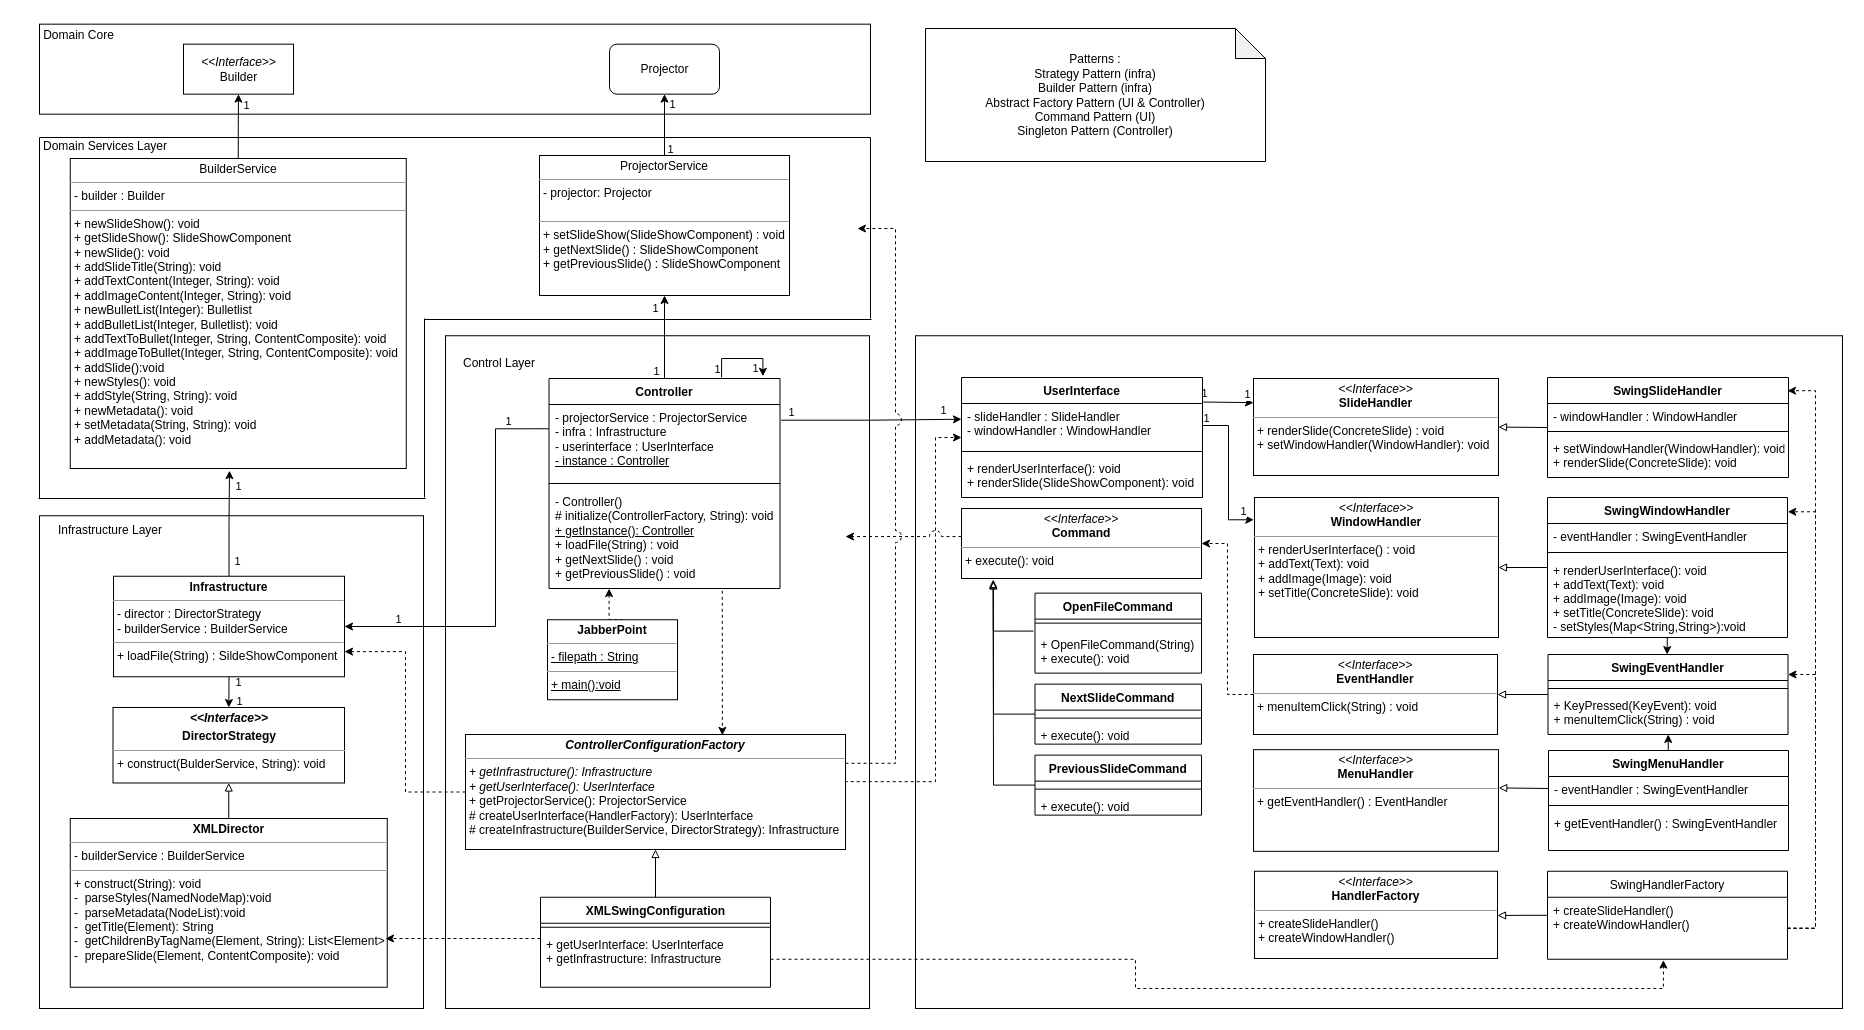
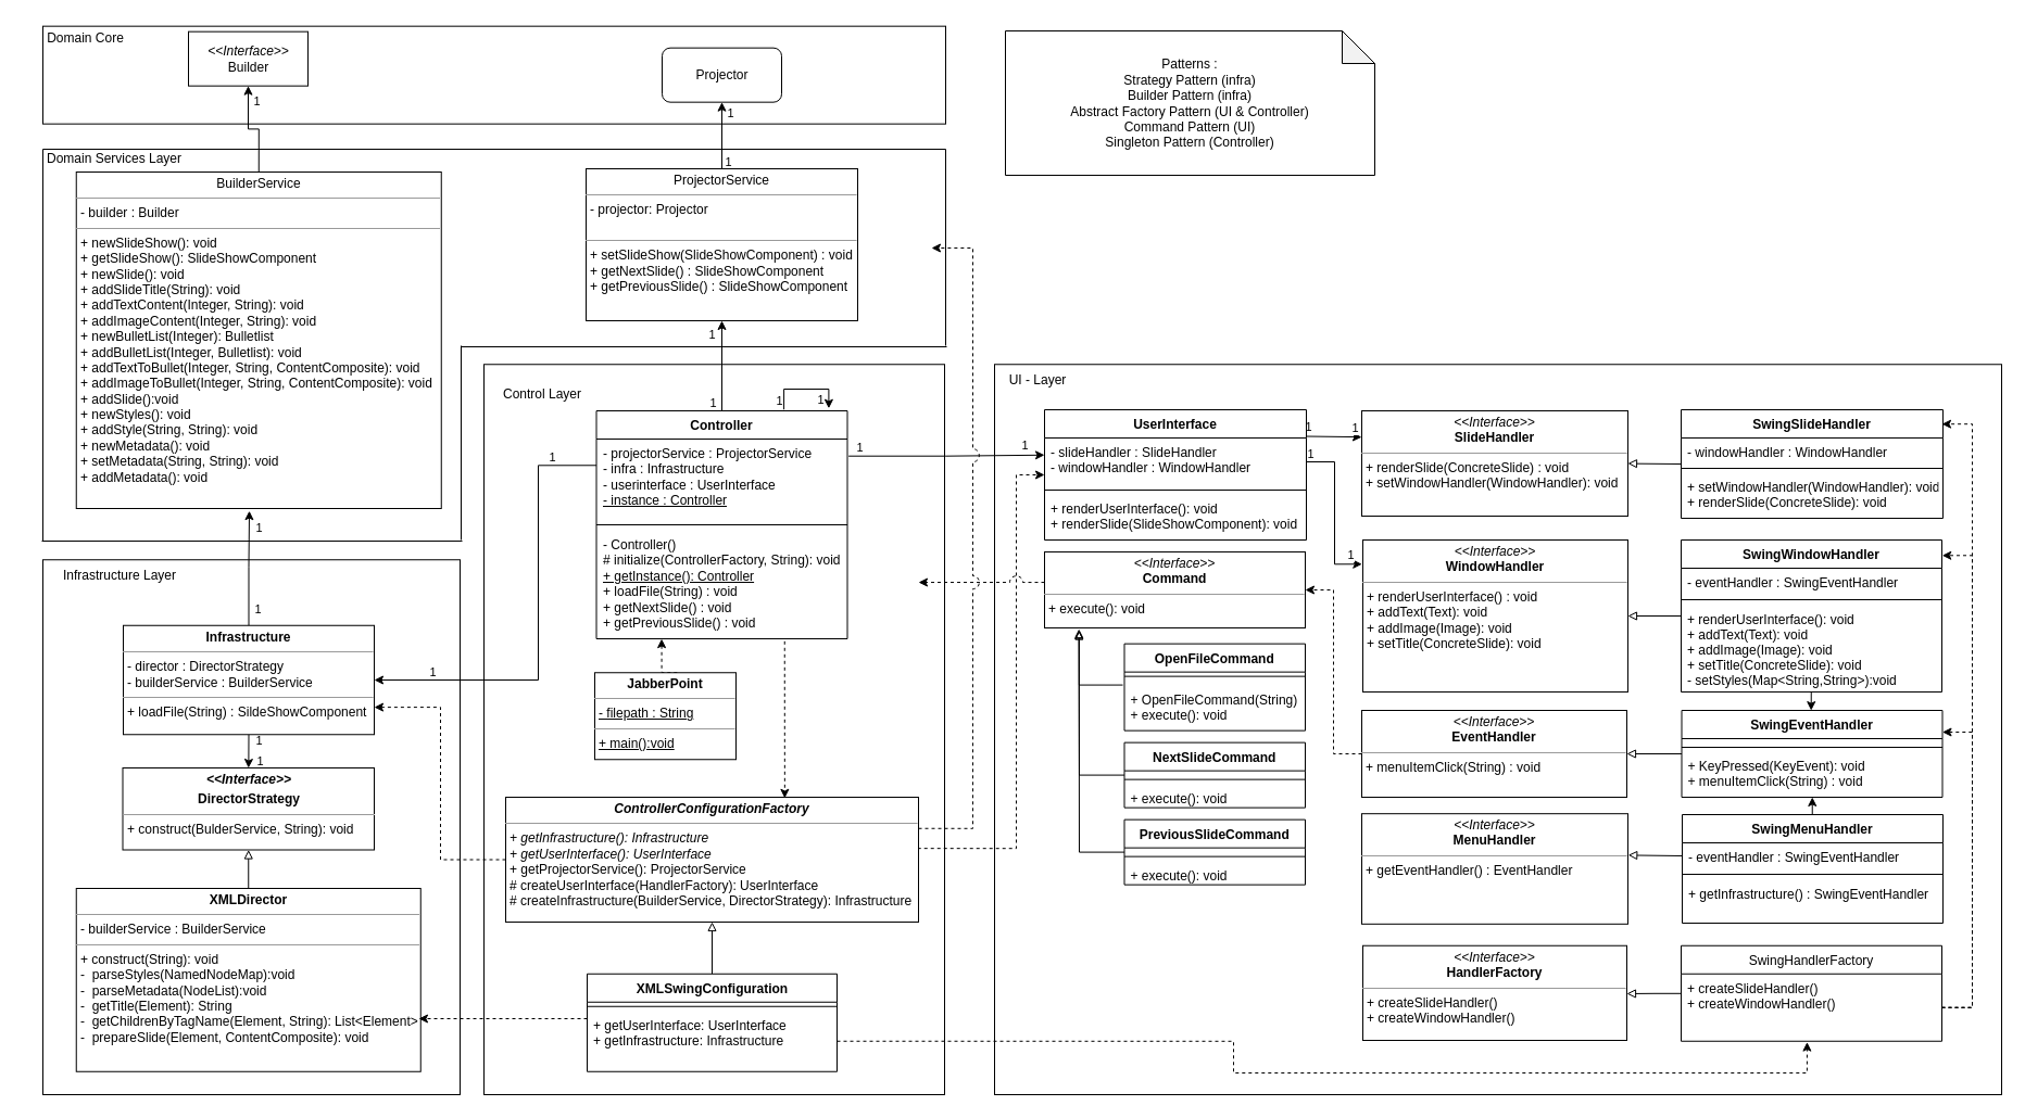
- <mxCell id="31" value="&lt;i&gt;&amp;lt;&amp;lt;Interface&amp;gt;&amp;gt;&lt;/i&gt;&lt;br&gt;Builder" style="html=1;" parent="1" vertex="1"><mxGeometry x="183" y="43.67" width="110" height="50" as="geometry" /></mxCell>
+ <mxCell id="31" value="&lt;i&gt;&amp;lt;&amp;lt;Interface&amp;gt;&amp;gt;&lt;/i&gt;&lt;br&gt;Builder" style="html=1;" parent="1" vertex="1"><mxGeometry x="173" y="28.67" width="110" height="50" as="geometry" /></mxCell>
+ <mxCell id="63" value="UI - Layer" style="text;html=1;strokeColor=none;fillColor=none;align=center;verticalAlign=middle;whiteSpace=wrap;rounded=0;" parent="1" vertex="1"><mxGeometry x="925" y="335.25" width="60" height="30" as="geometry" /></mxCell>
- <mxCell id="107" value="+ getEventHandler() : SwingEventHandler&#10;" style="text;strokeColor=none;fillColor=none;align=left;verticalAlign=top;spacingLeft=4;spacingRight=4;overflow=hidden;rotatable=0;points=[[0,0.5],[1,0.5]];portConstraint=eastwest;" parent="104" vertex="1"><mxGeometry y="60" width="240" height="40" as="geometry" /></mxCell>
+ <mxCell id="107" value="+ getInfrastructure() : SwingEventHandler&#10;" style="text;strokeColor=none;fillColor=none;align=left;verticalAlign=top;spacingLeft=4;spacingRight=4;overflow=hidden;rotatable=0;points=[[0,0.5],[1,0.5]];portConstraint=eastwest;" parent="104" vertex="1"><mxGeometry y="60" width="240" height="40" as="geometry" /></mxCell>
